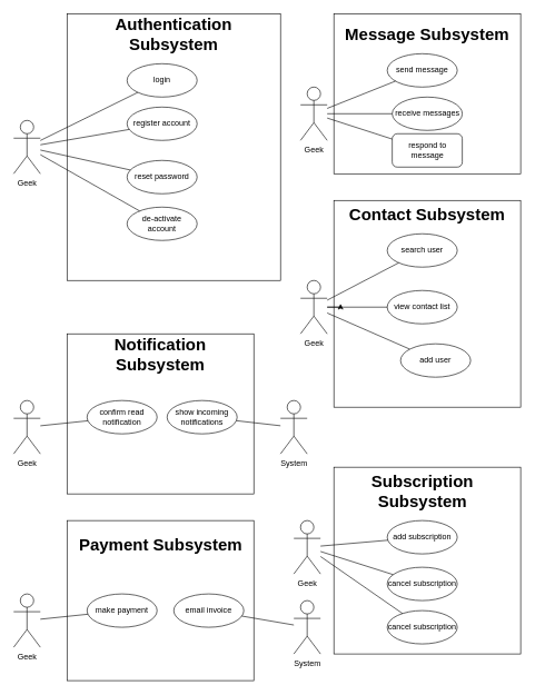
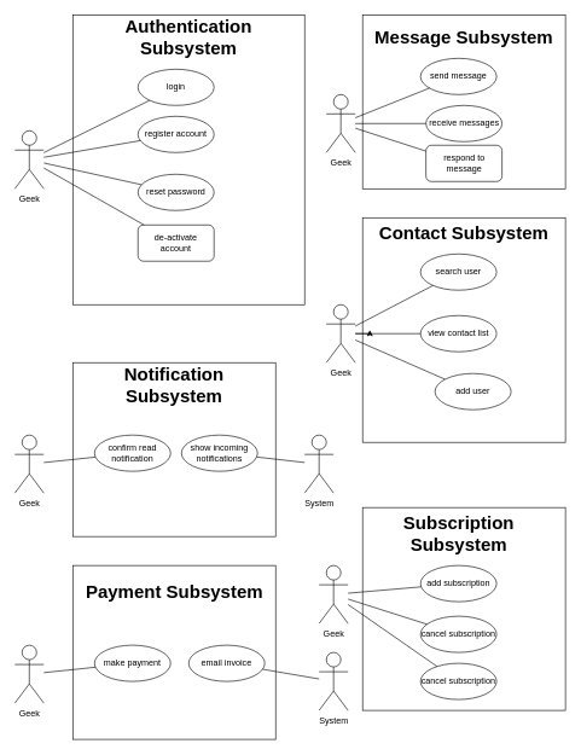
- <mxCell id="8" value="de-activate account" style="ellipse;whiteSpace=wrap;html=1;" vertex="1" parent="1"><mxGeometry x="190" y="310" width="105" height="50" as="geometry" /></mxCell>
+ <mxCell id="8" value="de-activate account" style="whiteSpace=wrap;html=1;rounded=1;" vertex="1" parent="1"><mxGeometry x="190" y="310" width="105" height="50" as="geometry" /></mxCell>
